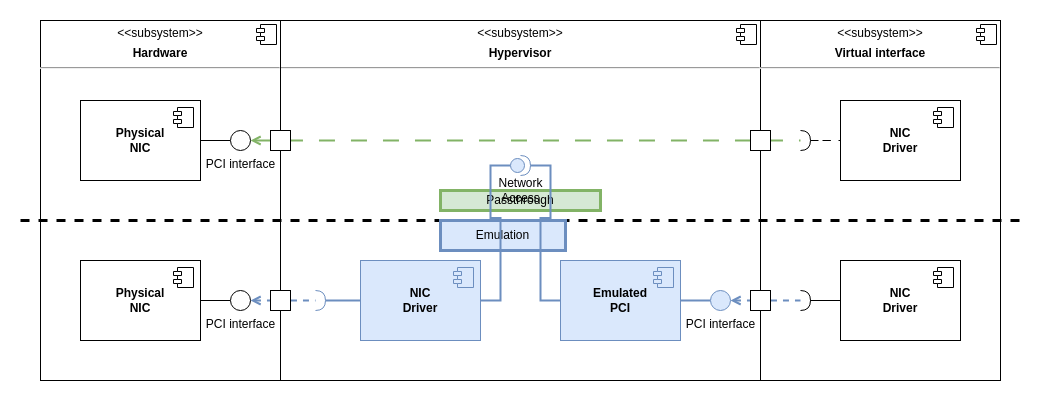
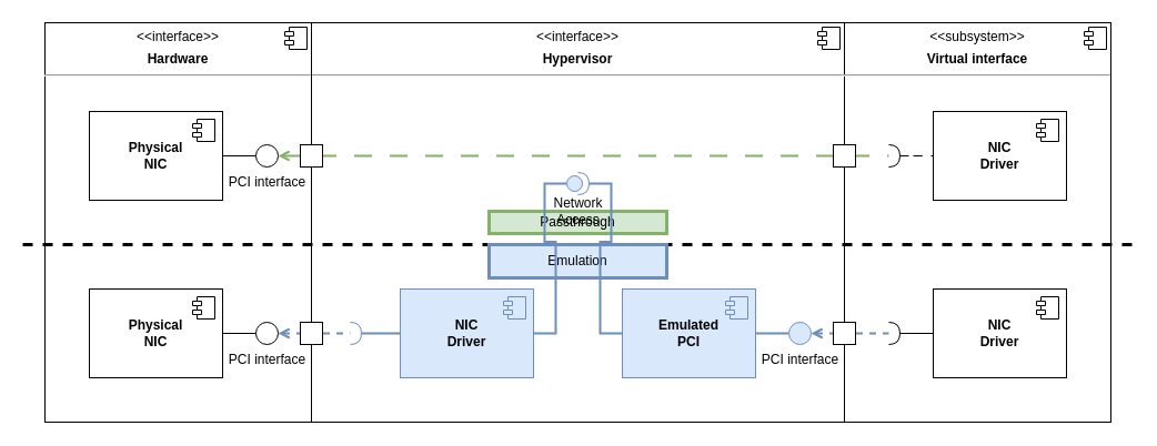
- <mxCell id="6" value="&lt;p style=&quot;margin:0px;margin-top:6px;text-align:center;&quot;&gt;&amp;lt;&amp;lt;subsystem&amp;gt;&amp;gt;&lt;/p&gt;&lt;p style=&quot;margin:0px;margin-top:6px;text-align:center;&quot;&gt;&lt;b&gt;Hardware&lt;/b&gt;&lt;/p&gt;&lt;hr&gt;&lt;p style=&quot;margin:0px;margin-left:8px;&quot;&gt;&lt;br&gt;&lt;/p&gt;" style="align=left;overflow=fill;html=1;dropTarget=0;whiteSpace=wrap;" vertex="1" parent="1"><mxGeometry x="40" y="20" width="240" height="360" as="geometry" /></mxCell>
+ <mxCell id="6" value="&lt;p style=&quot;margin:0px;margin-top:6px;text-align:center;&quot;&gt;&amp;lt;&amp;lt;interface&amp;gt;&amp;gt;&lt;/p&gt;&lt;p style=&quot;margin:0px;margin-top:6px;text-align:center;&quot;&gt;&lt;b&gt;Hardware&lt;/b&gt;&lt;/p&gt;&lt;hr&gt;&lt;p style=&quot;margin:0px;margin-left:8px;&quot;&gt;&lt;br&gt;&lt;/p&gt;" style="align=left;overflow=fill;html=1;dropTarget=0;whiteSpace=wrap;" vertex="1" parent="1"><mxGeometry x="40" y="20" width="240" height="360" as="geometry" /></mxCell>
- <mxCell id="2" value="&lt;p style=&quot;margin:0px;margin-top:6px;text-align:center;&quot;&gt;&amp;lt;&amp;lt;subsystem&amp;gt;&amp;gt;&lt;/p&gt;&lt;p style=&quot;margin:0px;margin-top:6px;text-align:center;&quot;&gt;&lt;b&gt;Hypervisor&lt;/b&gt;&lt;/p&gt;&lt;hr&gt;&lt;p style=&quot;margin:0px;margin-left:8px;&quot;&gt;&lt;br&gt;&lt;/p&gt;" style="align=left;overflow=fill;html=1;dropTarget=0;whiteSpace=wrap;" vertex="1" parent="1"><mxGeometry x="280" y="20" width="480" height="360" as="geometry" /></mxCell>
+ <mxCell id="2" value="&lt;p style=&quot;margin:0px;margin-top:6px;text-align:center;&quot;&gt;&amp;lt;&amp;lt;interface&amp;gt;&amp;gt;&lt;/p&gt;&lt;p style=&quot;margin:0px;margin-top:6px;text-align:center;&quot;&gt;&lt;b&gt;Hypervisor&lt;/b&gt;&lt;/p&gt;&lt;hr&gt;&lt;p style=&quot;margin:0px;margin-left:8px;&quot;&gt;&lt;br&gt;&lt;/p&gt;" style="align=left;overflow=fill;html=1;dropTarget=0;whiteSpace=wrap;" vertex="1" parent="1"><mxGeometry x="280" y="20" width="480" height="360" as="geometry" /></mxCell>
- <mxCell id="23" value="Emulation" style="text;html=1;strokeColor=#6c8ebf;fillColor=#dae8fc;align=center;verticalAlign=middle;whiteSpace=wrap;rounded=0;strokeWidth=3;" vertex="1" parent="1"><mxGeometry x="440" y="220" width="125" height="30" as="geometry" /></mxCell>
+ <mxCell id="23" value="Emulation" style="text;html=1;strokeColor=#6c8ebf;fillColor=#dae8fc;align=center;verticalAlign=middle;whiteSpace=wrap;rounded=0;strokeWidth=3;" vertex="1" parent="1"><mxGeometry x="440" y="220" width="160" height="30" as="geometry" /></mxCell>
